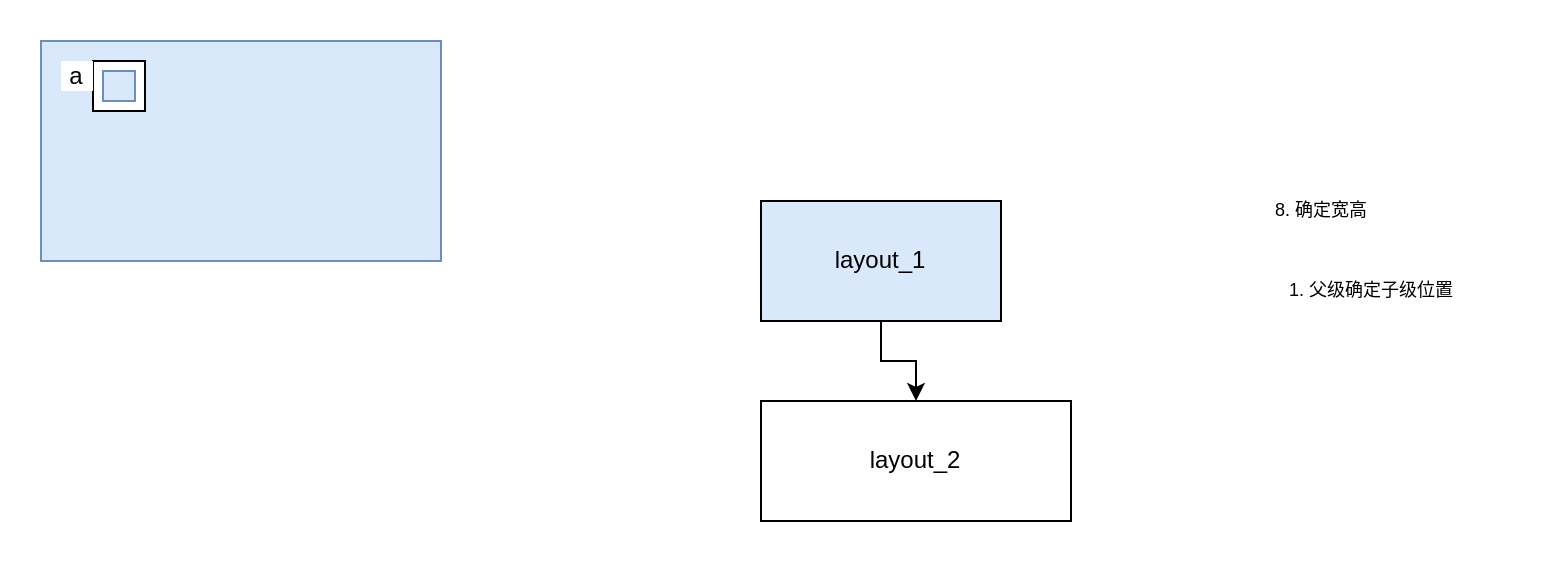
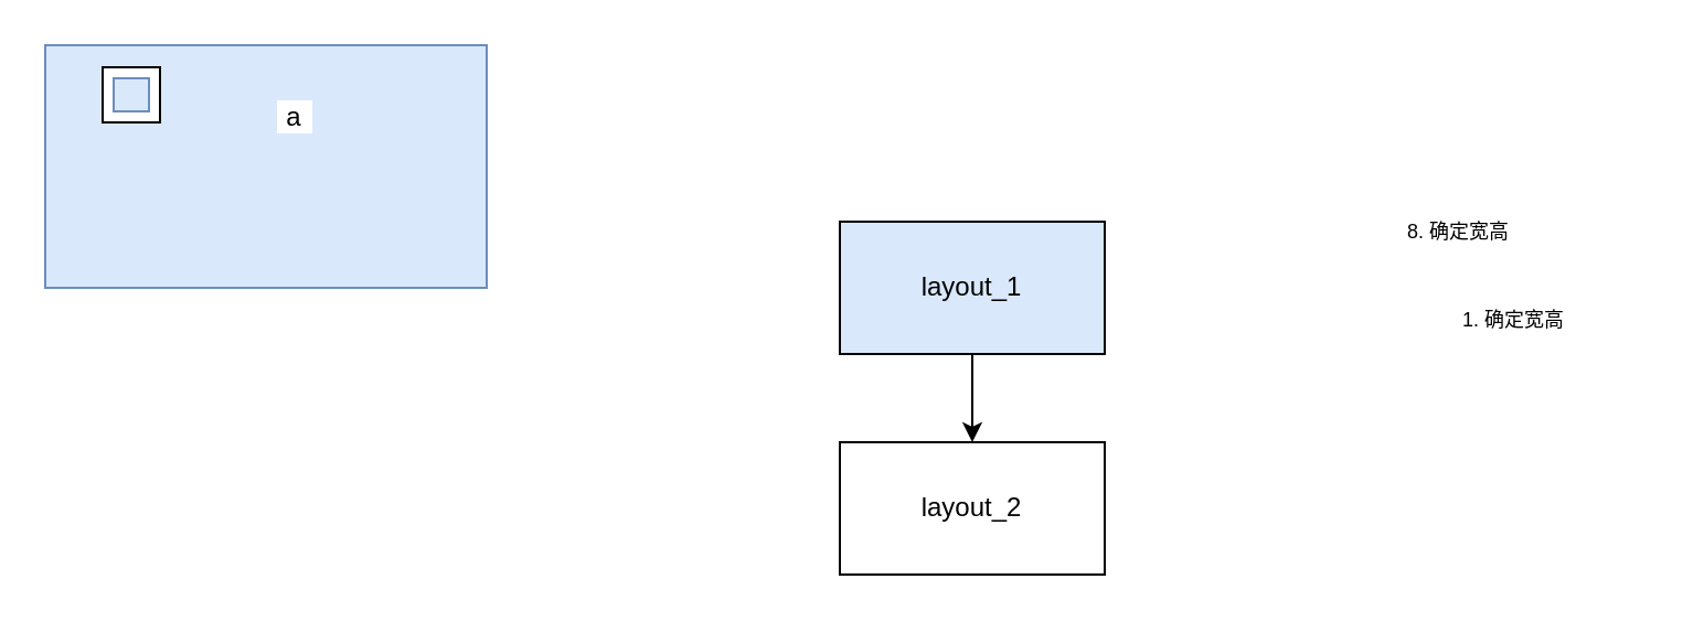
- <mxCell id="4" value="a" style="rounded=0;fontSize=12;fontColor=default;whiteSpace=wrap;html=1;labelBorderColor=none;fontStyle=0;fillColor=default;strokeColor=none;" parent="1" vertex="1"><mxGeometry x="30" y="30" width="16" height="15" as="geometry" /></mxCell>
+ <mxCell id="4" value="a" style="rounded=0;fontSize=12;fontColor=default;whiteSpace=wrap;html=1;labelBorderColor=none;fontStyle=0;fillColor=default;strokeColor=none;" parent="1" vertex="1"><mxGeometry x="125" y="45" width="16" height="15" as="geometry" /></mxCell>
- <mxCell id="10" value="1. 父级确定子级位置" style="text;html=1;align=center;verticalAlign=middle;resizable=0;points=[];autosize=1;strokeColor=none;fillColor=none;fontSize=9;" vertex="1" parent="1"><mxGeometry x="620" y="130" width="130" height="30" as="geometry" /></mxCell>
+ <mxCell id="10" value="1. 确定宽高" style="text;html=1;align=center;verticalAlign=middle;resizable=0;points=[];autosize=1;strokeColor=none;fillColor=none;fontSize=9;" vertex="1" parent="1"><mxGeometry x="620" y="130" width="130" height="30" as="geometry" /></mxCell>
- <mxCell id="8" value="layout_2" style="rounded=0;whiteSpace=wrap;html=1;shadow=0;glass=0;sketch=0;" vertex="1" parent="1"><mxGeometry x="380" y="200" width="155" height="60" as="geometry" /></mxCell>
+ <mxCell id="8" value="layout_2" style="rounded=0;whiteSpace=wrap;html=1;shadow=0;glass=0;sketch=0;" vertex="1" parent="1"><mxGeometry x="380" y="200" width="120" height="60" as="geometry" /></mxCell>
